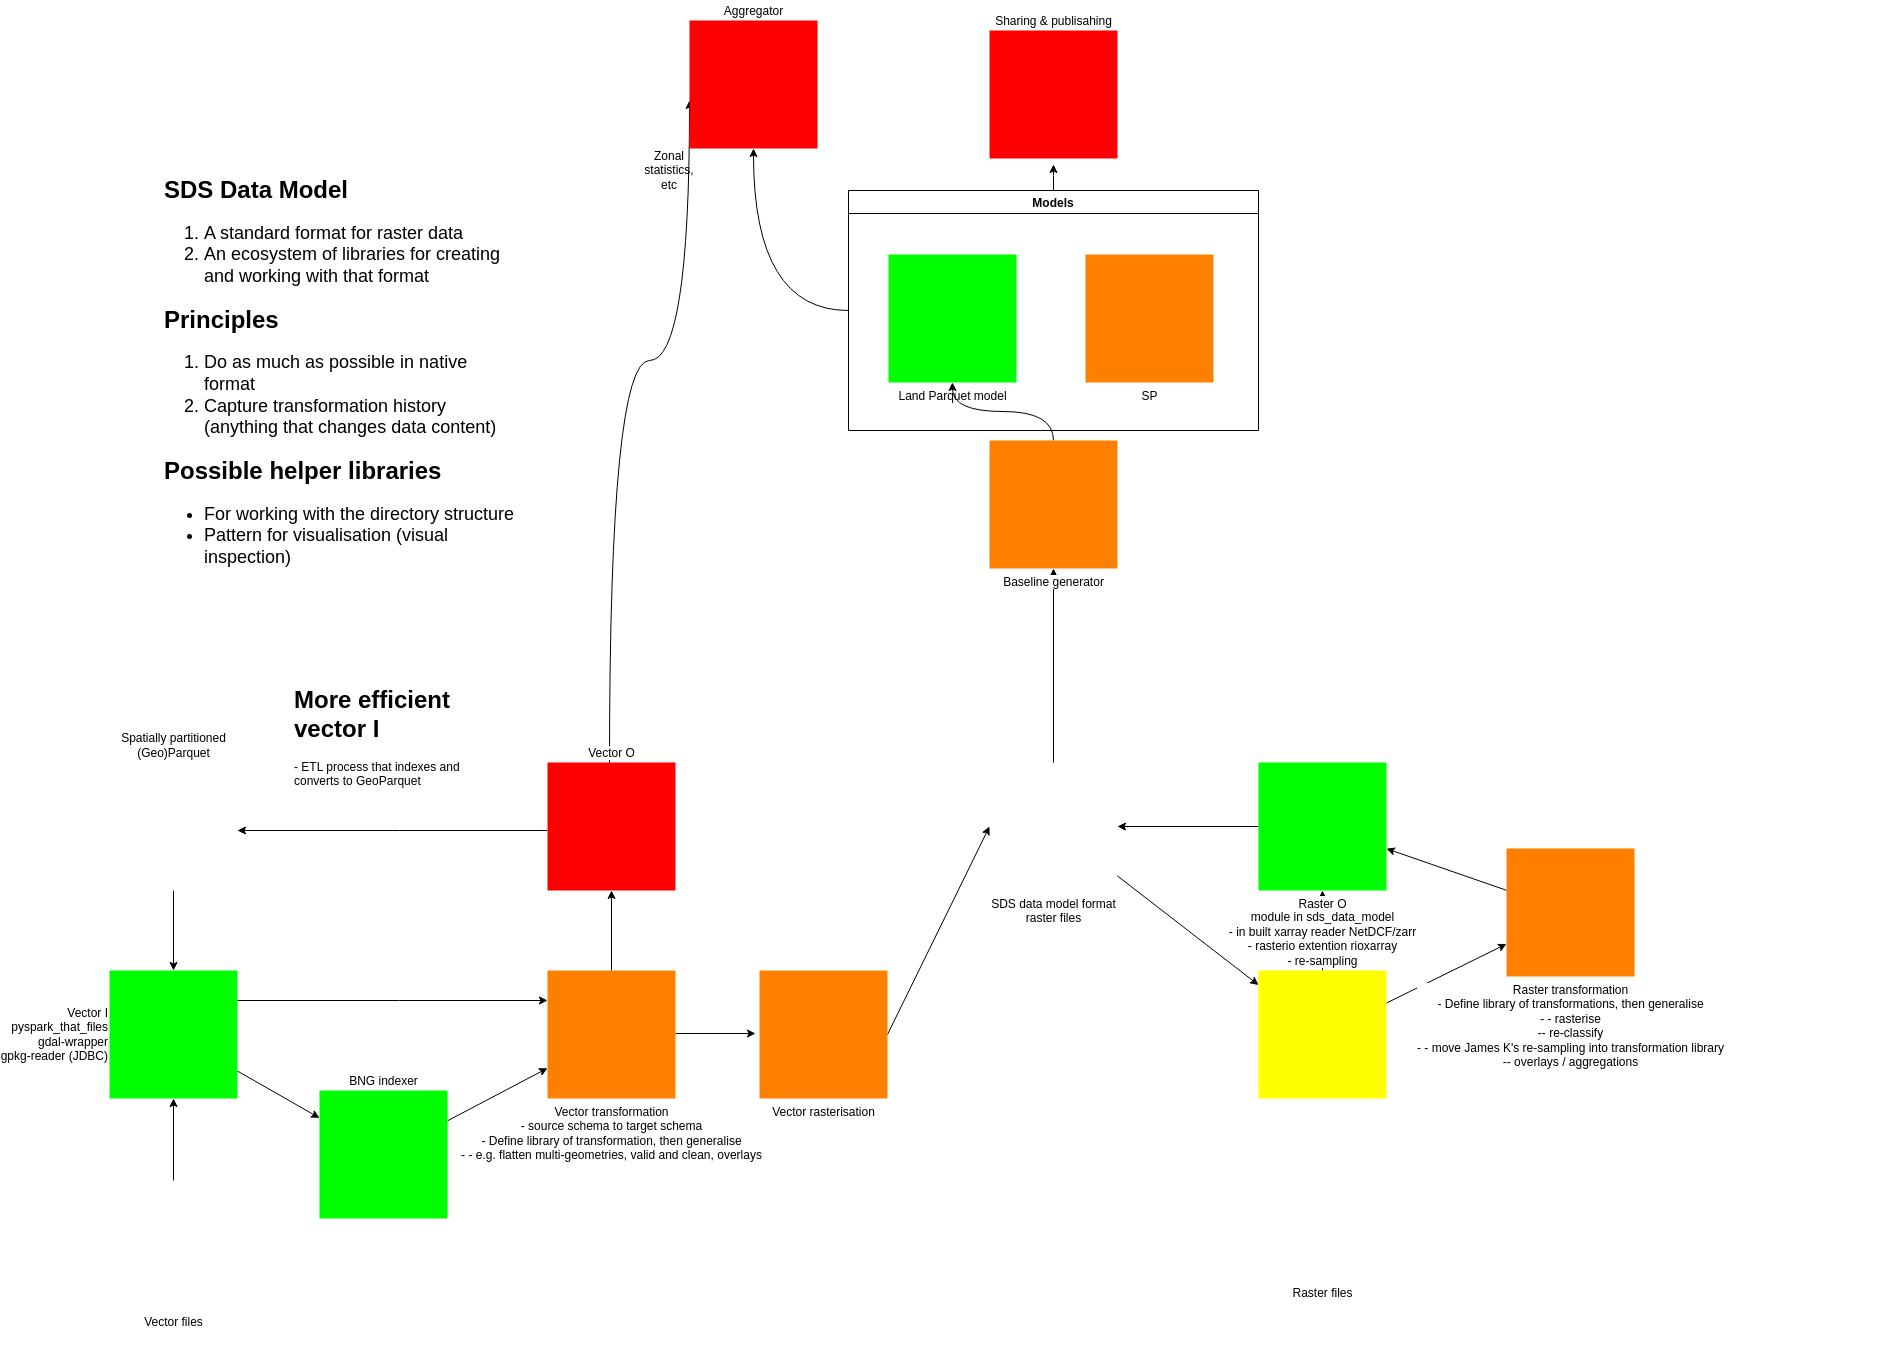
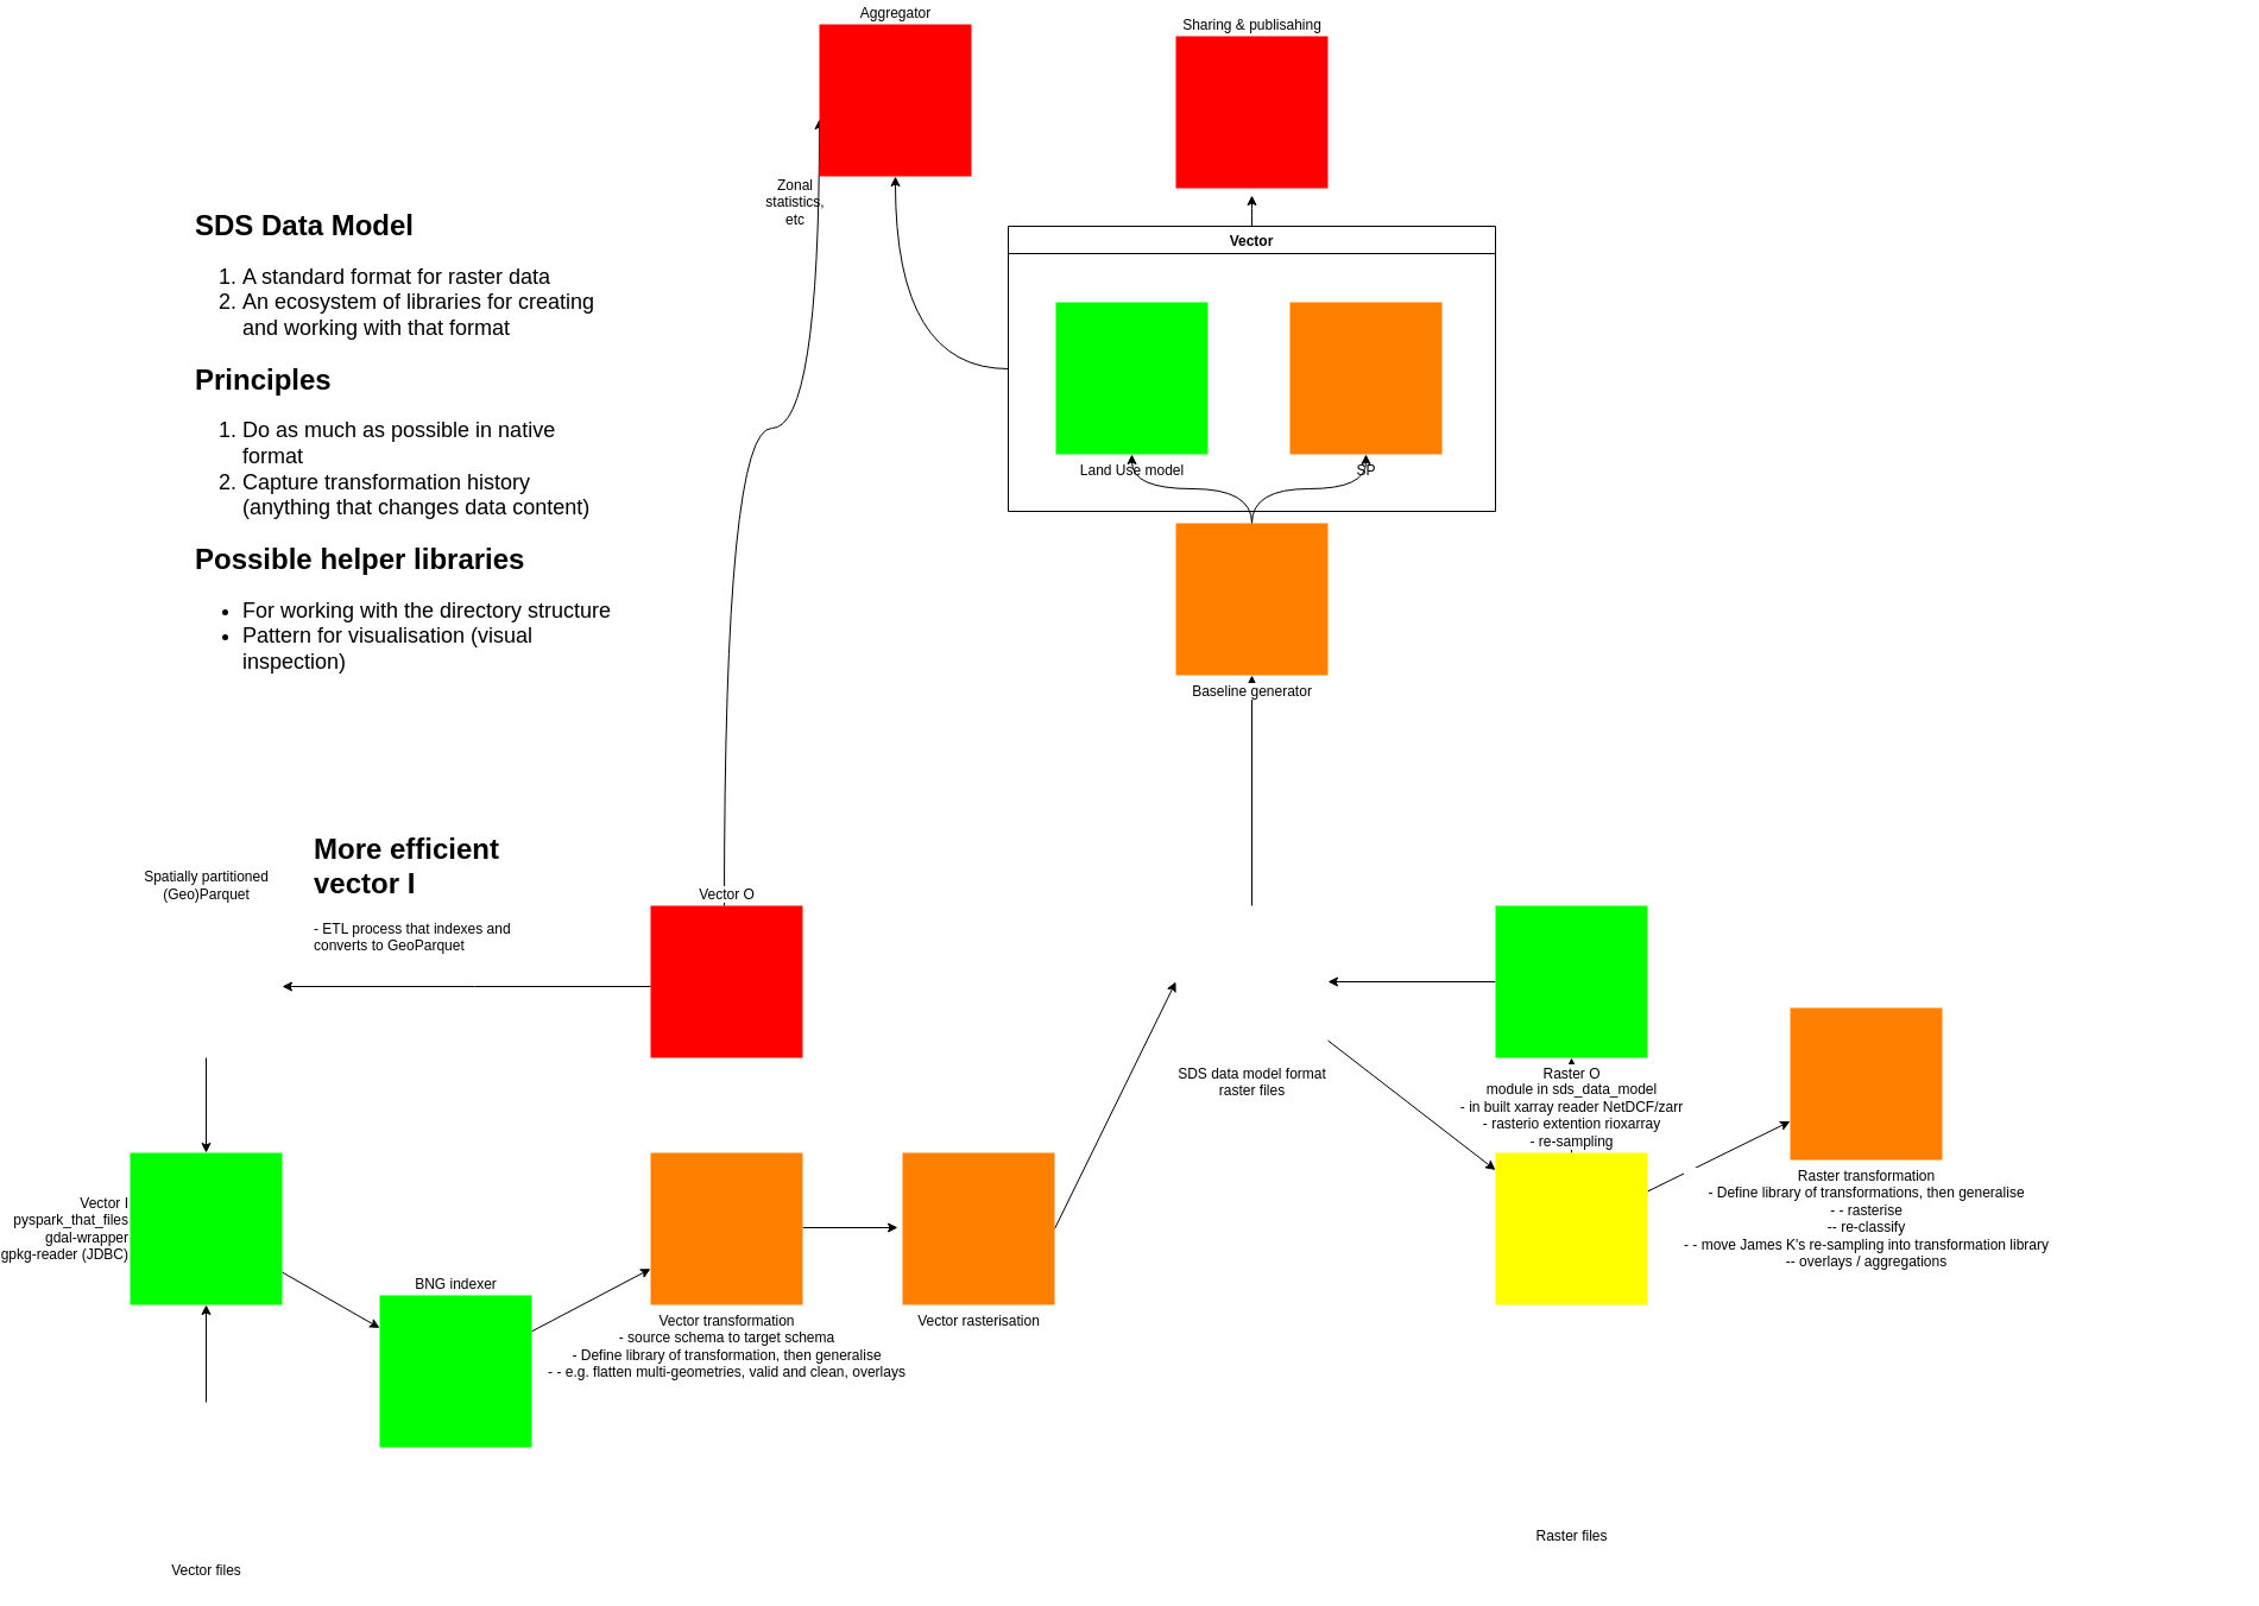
- <mxCell id="25" value="Models" style="swimlane;fontColor=#000000;" parent="1" vertex="1"><mxGeometry x="759" y="190" width="410" height="240" as="geometry" /></mxCell>
+ <mxCell id="25" value="Vector" style="swimlane;fontColor=#000000;" parent="1" vertex="1"><mxGeometry x="759" y="190" width="410" height="240" as="geometry" /></mxCell>
- <mxCell id="27" value="Land Parquet model" style="shape=image;html=1;verticalAlign=top;verticalLabelPosition=bottom;labelBackgroundColor=#ffffff;imageAspect=0;aspect=fixed;image=https://cdn1.iconfinder.com/data/icons/ionicons-fill-vol-2/512/logo-python-128.png;imageBackground=#00FF00;" parent="25" vertex="1"><mxGeometry x="40" y="64" width="128" height="128" as="geometry" /></mxCell>
+ <mxCell id="27" value="Land Use model" style="shape=image;html=1;verticalAlign=top;verticalLabelPosition=bottom;labelBackgroundColor=#ffffff;imageAspect=0;aspect=fixed;image=https://cdn1.iconfinder.com/data/icons/ionicons-fill-vol-2/512/logo-python-128.png;imageBackground=#00FF00;" parent="25" vertex="1"><mxGeometry x="40" y="64" width="128" height="128" as="geometry" /></mxCell>
+ <mxCell id="29" style="edgeStyle=orthogonalEdgeStyle;curved=1;rounded=0;orthogonalLoop=1;jettySize=auto;html=1;fontColor=#000000;" parent="25" source="30" target="26" edge="1"><mxGeometry relative="1" as="geometry" /></mxCell>
- <mxCell id="19" value="&lt;h1&gt;More efficient vector I&lt;/h1&gt;&lt;p&gt;- ETL process that indexes and converts to GeoParquet&lt;/p&gt;" style="text;html=1;strokeColor=none;fillColor=none;spacing=5;spacingTop=-20;whiteSpace=wrap;overflow=hidden;rounded=0;" parent="1" vertex="1"><mxGeometry x="200" y="680" width="190" height="120" as="geometry" /></mxCell>
+ <mxCell id="19" value="&lt;h1&gt;More efficient vector I&lt;/h1&gt;&lt;p&gt;- ETL process that indexes and converts to GeoParquet&lt;/p&gt;" style="text;html=1;strokeColor=none;fillColor=none;spacing=5;spacingTop=-20;whiteSpace=wrap;overflow=hidden;rounded=0;" parent="1" vertex="1"><mxGeometry x="170" y="695" width="190" height="120" as="geometry" /></mxCell>
- <mxCell id="11" style="rounded=0;orthogonalLoop=1;jettySize=auto;elbow=vertical;html=1;fontSize=24;" edge="1" parent="1" source="12" target="44"><mxGeometry relative="1" as="geometry" /></mxCell>
- <mxCell id="8" value="" style="edgeStyle=orthogonalEdgeStyle;rounded=0;orthogonalLoop=1;jettySize=auto;html=1;" parent="1" source="10" target="16" edge="1"><mxGeometry relative="1" as="geometry" /></mxCell>
- <mxCell id="6" value="" style="edgeStyle=elbowEdgeStyle;rounded=0;orthogonalLoop=1;jettySize=auto;html=1;fontSize=24;elbow=vertical;" edge="1" parent="1" source="7" target="10"><mxGeometry relative="1" as="geometry"><mxPoint x="228" y="1034" as="targetPoint" /><Array as="points"><mxPoint x="310" y="1000" /></Array></mxGeometry></mxCell>
